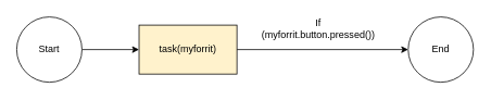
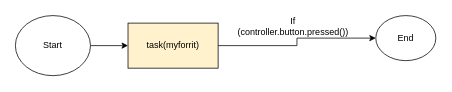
- <mxCell id="7" value="If (myforrit.button.pressed())" style="text;html=1;strokeColor=none;fillColor=none;align=center;verticalAlign=middle;whiteSpace=wrap;rounded=0;" vertex="1" parent="1"><mxGeometry x="360" y="20" width="60" height="30" as="geometry" /></mxCell>
+ <mxCell id="7" value="If (controller.button.pressed())" style="text;html=1;strokeColor=none;fillColor=none;align=center;verticalAlign=middle;whiteSpace=wrap;rounded=0;" vertex="1" parent="1"><mxGeometry x="360" y="20" width="60" height="30" as="geometry" /></mxCell>
- <mxCell id="3" value="Start" style="ellipse;whiteSpace=wrap;html=1;aspect=fixed;" vertex="1" parent="1"><mxGeometry x="20" y="20" width="80" height="80" as="geometry" /></mxCell>
+ <mxCell id="3" value="Start" style="ellipse;whiteSpace=wrap;html=1;aspect=fixed;" vertex="1" parent="1"><mxGeometry x="20" y="20" width="100" height="80" as="geometry" /></mxCell>
- <mxCell id="6" value="End" style="ellipse;whiteSpace=wrap;html=1;" vertex="1" parent="1"><mxGeometry x="500" y="20" width="80" height="80" as="geometry" /></mxCell>
+ <mxCell id="6" value="End" style="ellipse;whiteSpace=wrap;html=1;" vertex="1" parent="1"><mxGeometry x="500" y="20" width="80" height="60" as="geometry" /></mxCell>
